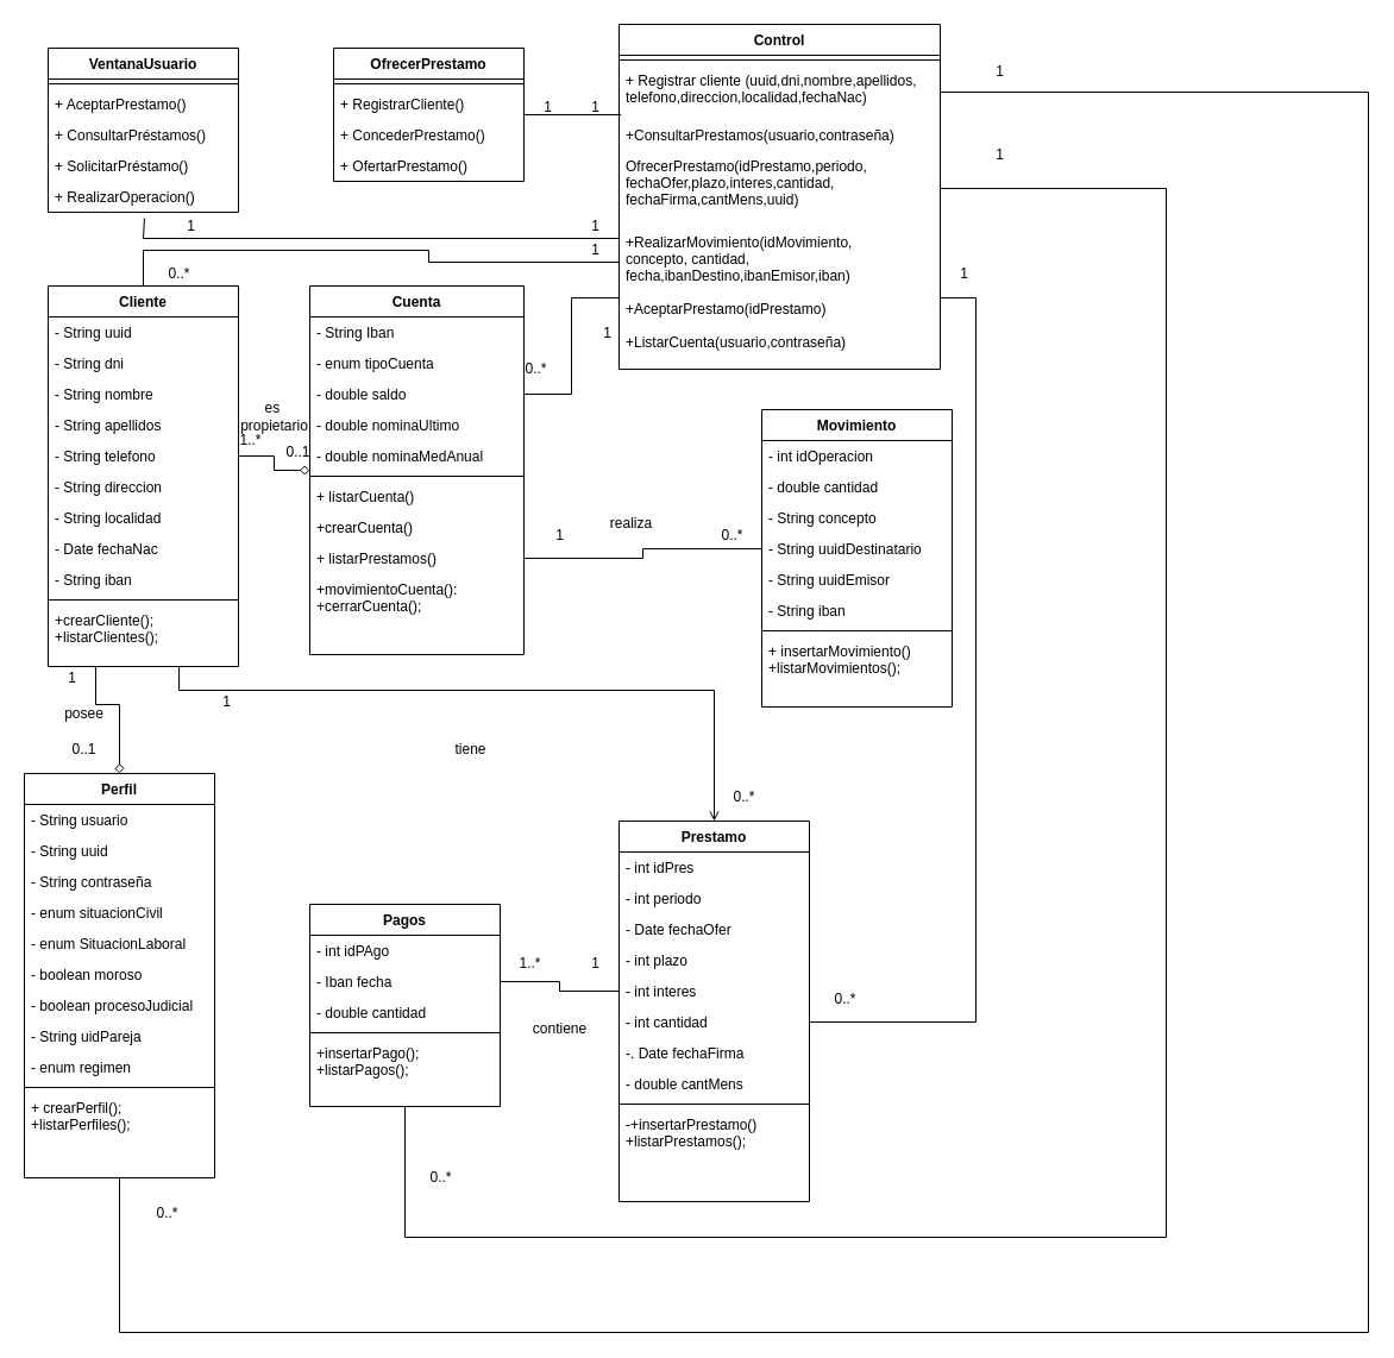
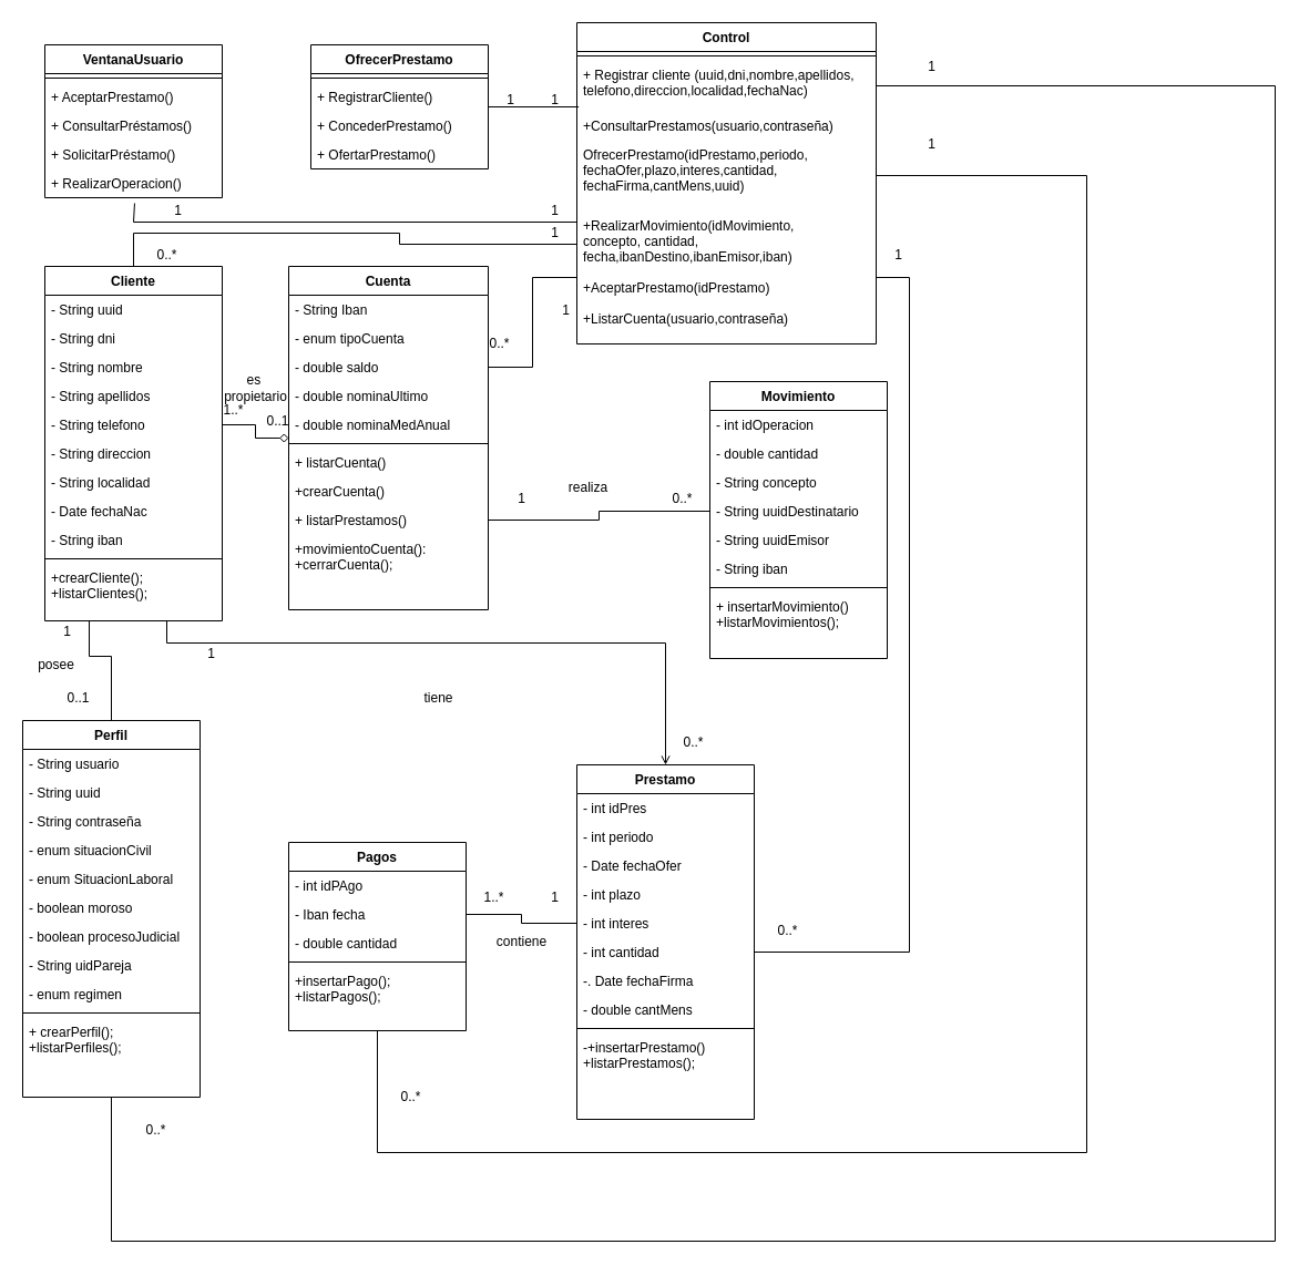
- <mxCell id="104" value="posee" style="text;html=1;align=center;verticalAlign=middle;resizable=0;points=[];autosize=1;strokeColor=none;fillColor=none;" vertex="1" parent="1"><mxGeometry x="45" y="590" width="50" height="20" as="geometry" /></mxCell>
+ <mxCell id="104" value="posee" style="text;html=1;align=center;verticalAlign=middle;resizable=0;points=[];autosize=1;strokeColor=none;fillColor=none;" vertex="1" parent="1"><mxGeometry x="25" y="590" width="50" height="20" as="geometry" /></mxCell>
- <mxCell id="31" style="edgeStyle=orthogonalEdgeStyle;rounded=0;orthogonalLoop=1;jettySize=auto;html=1;endArrow=diamond;endFill=0;" parent="1" source="34" target="66" edge="1"><mxGeometry relative="1" as="geometry"><Array as="points"><mxPoint x="80" y="592" /><mxPoint x="100" y="592" /></Array></mxGeometry></mxCell>
+ <mxCell id="31" style="edgeStyle=orthogonalEdgeStyle;rounded=0;orthogonalLoop=1;jettySize=auto;html=1;endArrow=none;endFill=0;" parent="1" source="34" target="66" edge="1"><mxGeometry relative="1" as="geometry"><Array as="points"><mxPoint x="80" y="592" /><mxPoint x="100" y="592" /></Array></mxGeometry></mxCell>
- <mxCell id="103" value="contiene" style="text;html=1;align=center;verticalAlign=middle;resizable=0;points=[];autosize=1;strokeColor=none;fillColor=none;" vertex="1" parent="1"><mxGeometry x="440" y="855" width="60" height="20" as="geometry" /></mxCell>
+ <mxCell id="103" value="contiene" style="text;html=1;align=center;verticalAlign=middle;resizable=0;points=[];autosize=1;strokeColor=none;fillColor=none;" vertex="1" parent="1"><mxGeometry x="440" y="840" width="60" height="20" as="geometry" /></mxCell>
